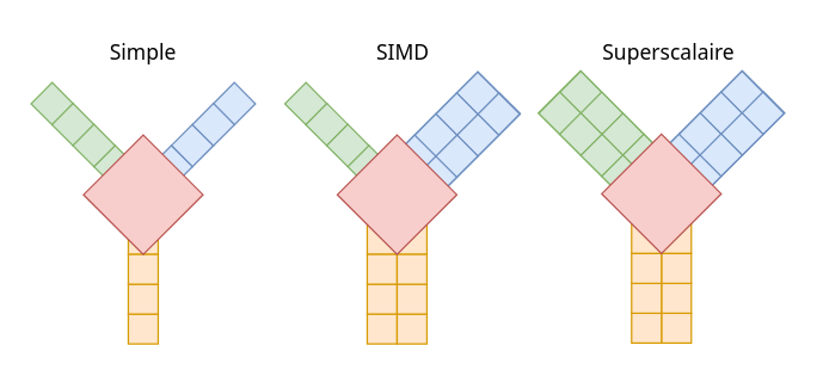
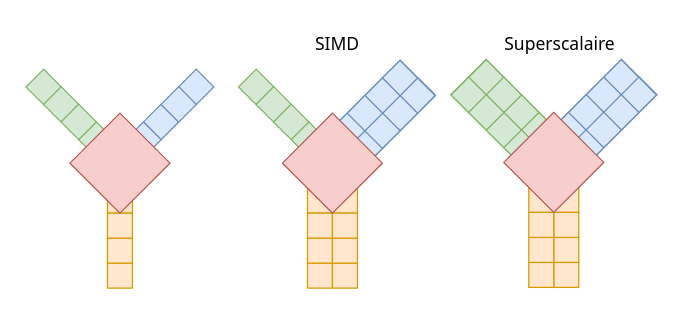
- <mxCell id="3" value="Simple" style="text;html=1;align=center;verticalAlign=middle;resizable=0;points=[];autosize=1;strokeColor=none;fillColor=none;fontFamily=Noto Sans;fontSize=14;" vertex="1" parent="2"><mxGeometry x="40.355" width="70" height="30" as="geometry" /></mxCell>
